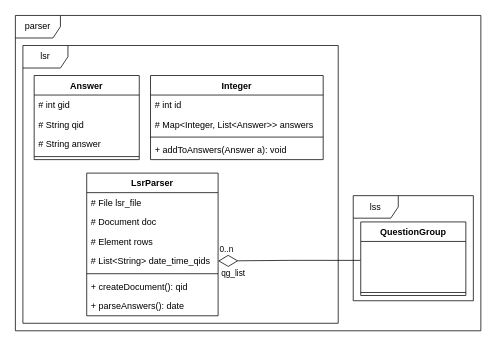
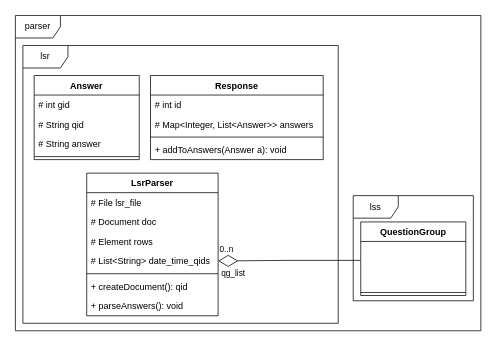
- <mxCell id="10" value="Integer" style="swimlane;fontStyle=1;childLayout=stackLayout;horizontal=1;startSize=26;fillColor=none;horizontalStack=0;resizeParent=1;resizeParentMax=0;resizeLast=0;collapsible=1;marginBottom=0;" vertex="1" parent="1"><mxGeometry x="200" y="100" width="230" height="112" as="geometry" /></mxCell>
+ <mxCell id="10" value="Response" style="swimlane;fontStyle=1;childLayout=stackLayout;horizontal=1;startSize=26;fillColor=none;horizontalStack=0;resizeParent=1;resizeParentMax=0;resizeLast=0;collapsible=1;marginBottom=0;" vertex="1" parent="1"><mxGeometry x="200" y="100" width="230" height="112" as="geometry" /></mxCell>
- <mxCell id="22" value="+ parseAnswers(): date" style="text;strokeColor=none;fillColor=none;align=left;verticalAlign=top;spacingLeft=4;spacingRight=4;overflow=hidden;rotatable=0;points=[[0,0.5],[1,0.5]];portConstraint=eastwest;" vertex="1" parent="15"><mxGeometry y="164" width="175" height="26" as="geometry" /></mxCell>
+ <mxCell id="22" value="+ parseAnswers(): void" style="text;strokeColor=none;fillColor=none;align=left;verticalAlign=top;spacingLeft=4;spacingRight=4;overflow=hidden;rotatable=0;points=[[0,0.5],[1,0.5]];portConstraint=eastwest;" vertex="1" parent="15"><mxGeometry y="164" width="175" height="26" as="geometry" /></mxCell>
